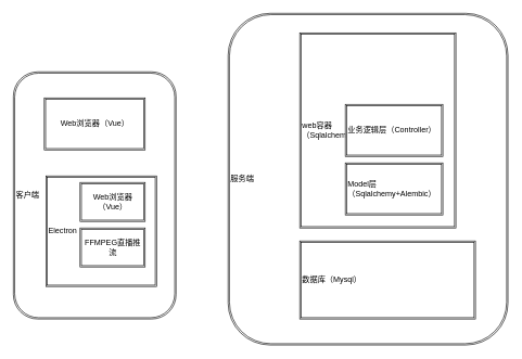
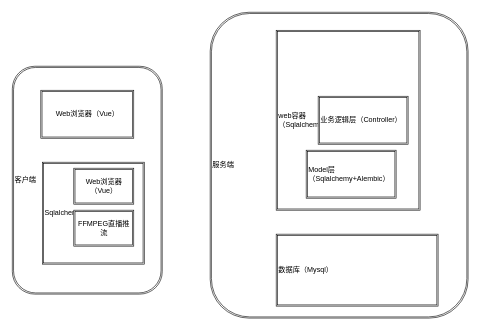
- <mxCell id="11" value="Model层（Sqlalchemy+Alembic）" style="shape=ext;double=1;rounded=0;whiteSpace=wrap;html=1;align=left;" vertex="1" parent="1"><mxGeometry x="530" y="250" width="150" height="80" as="geometry" /></mxCell>
+ <mxCell id="11" value="Model层（Sqlalchemy+Alembic）" style="shape=ext;double=1;rounded=0;whiteSpace=wrap;html=1;align=left;" vertex="1" parent="1"><mxGeometry x="510" y="250" width="150" height="80" as="geometry" /></mxCell>
- <mxCell id="5" value="Electron" style="shape=ext;double=1;rounded=0;whiteSpace=wrap;html=1;align=left;" vertex="1" parent="1"><mxGeometry x="70" y="270" width="170" height="170" as="geometry" /></mxCell>
+ <mxCell id="5" value="Sqlalchemy" style="shape=ext;double=1;rounded=0;whiteSpace=wrap;html=1;align=left;" vertex="1" parent="1"><mxGeometry x="70" y="270" width="170" height="170" as="geometry" /></mxCell>
- <mxCell id="10" value="数据库（Mysql）&lt;br&gt;" style="shape=ext;double=1;rounded=0;whiteSpace=wrap;html=1;align=left;" vertex="1" parent="1"><mxGeometry x="460" y="370" width="270" height="120" as="geometry" /></mxCell>
+ <mxCell id="10" value="数据库（Mysql）&lt;br&gt;" style="shape=ext;double=1;rounded=0;whiteSpace=wrap;html=1;align=left;" vertex="1" parent="1"><mxGeometry x="460" y="390" width="270" height="120" as="geometry" /></mxCell>
